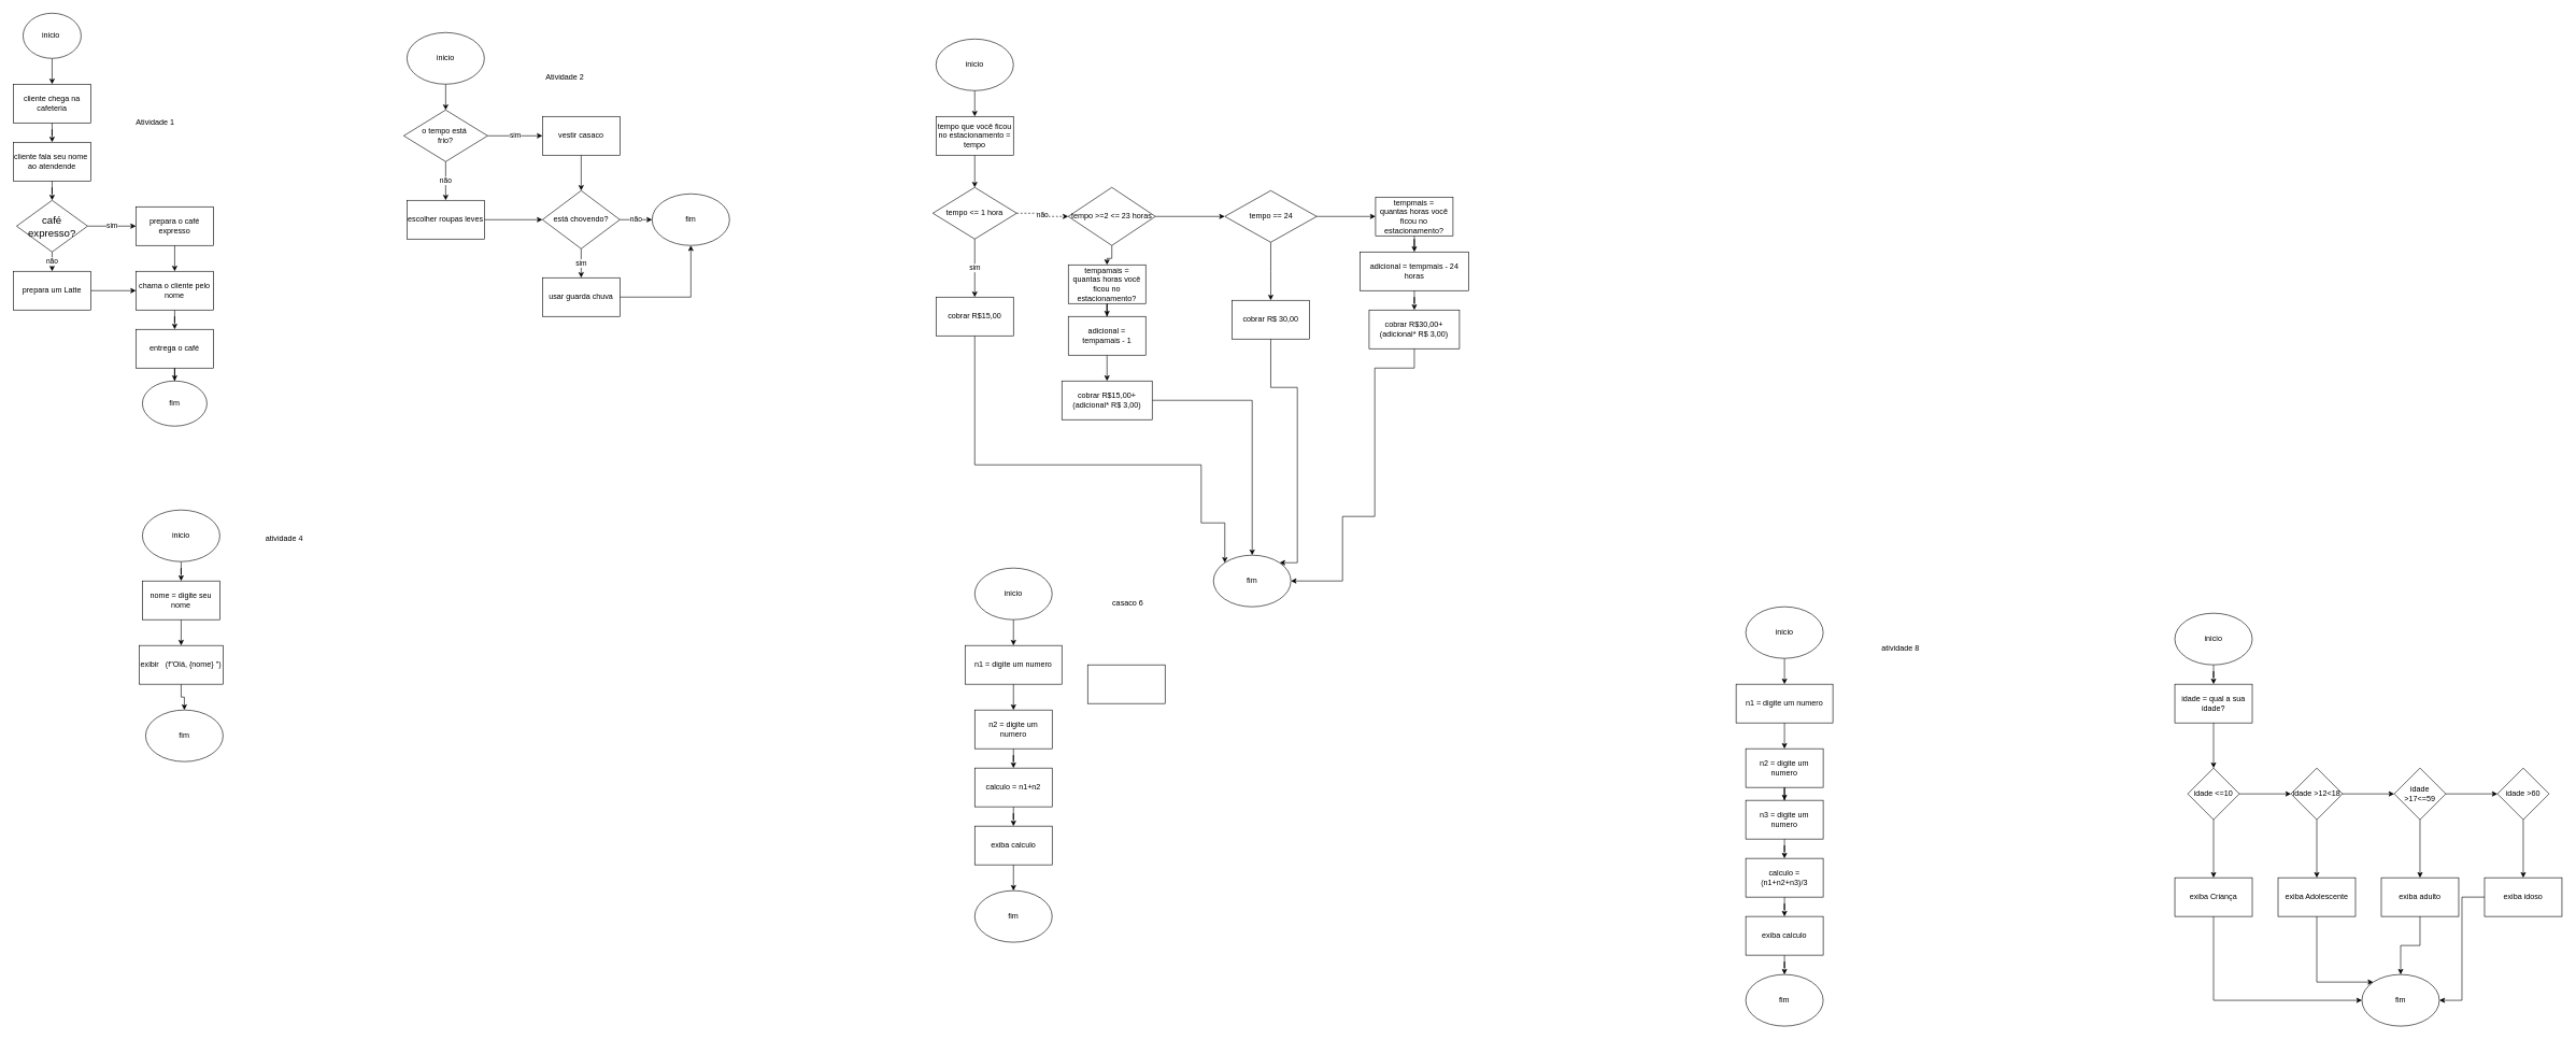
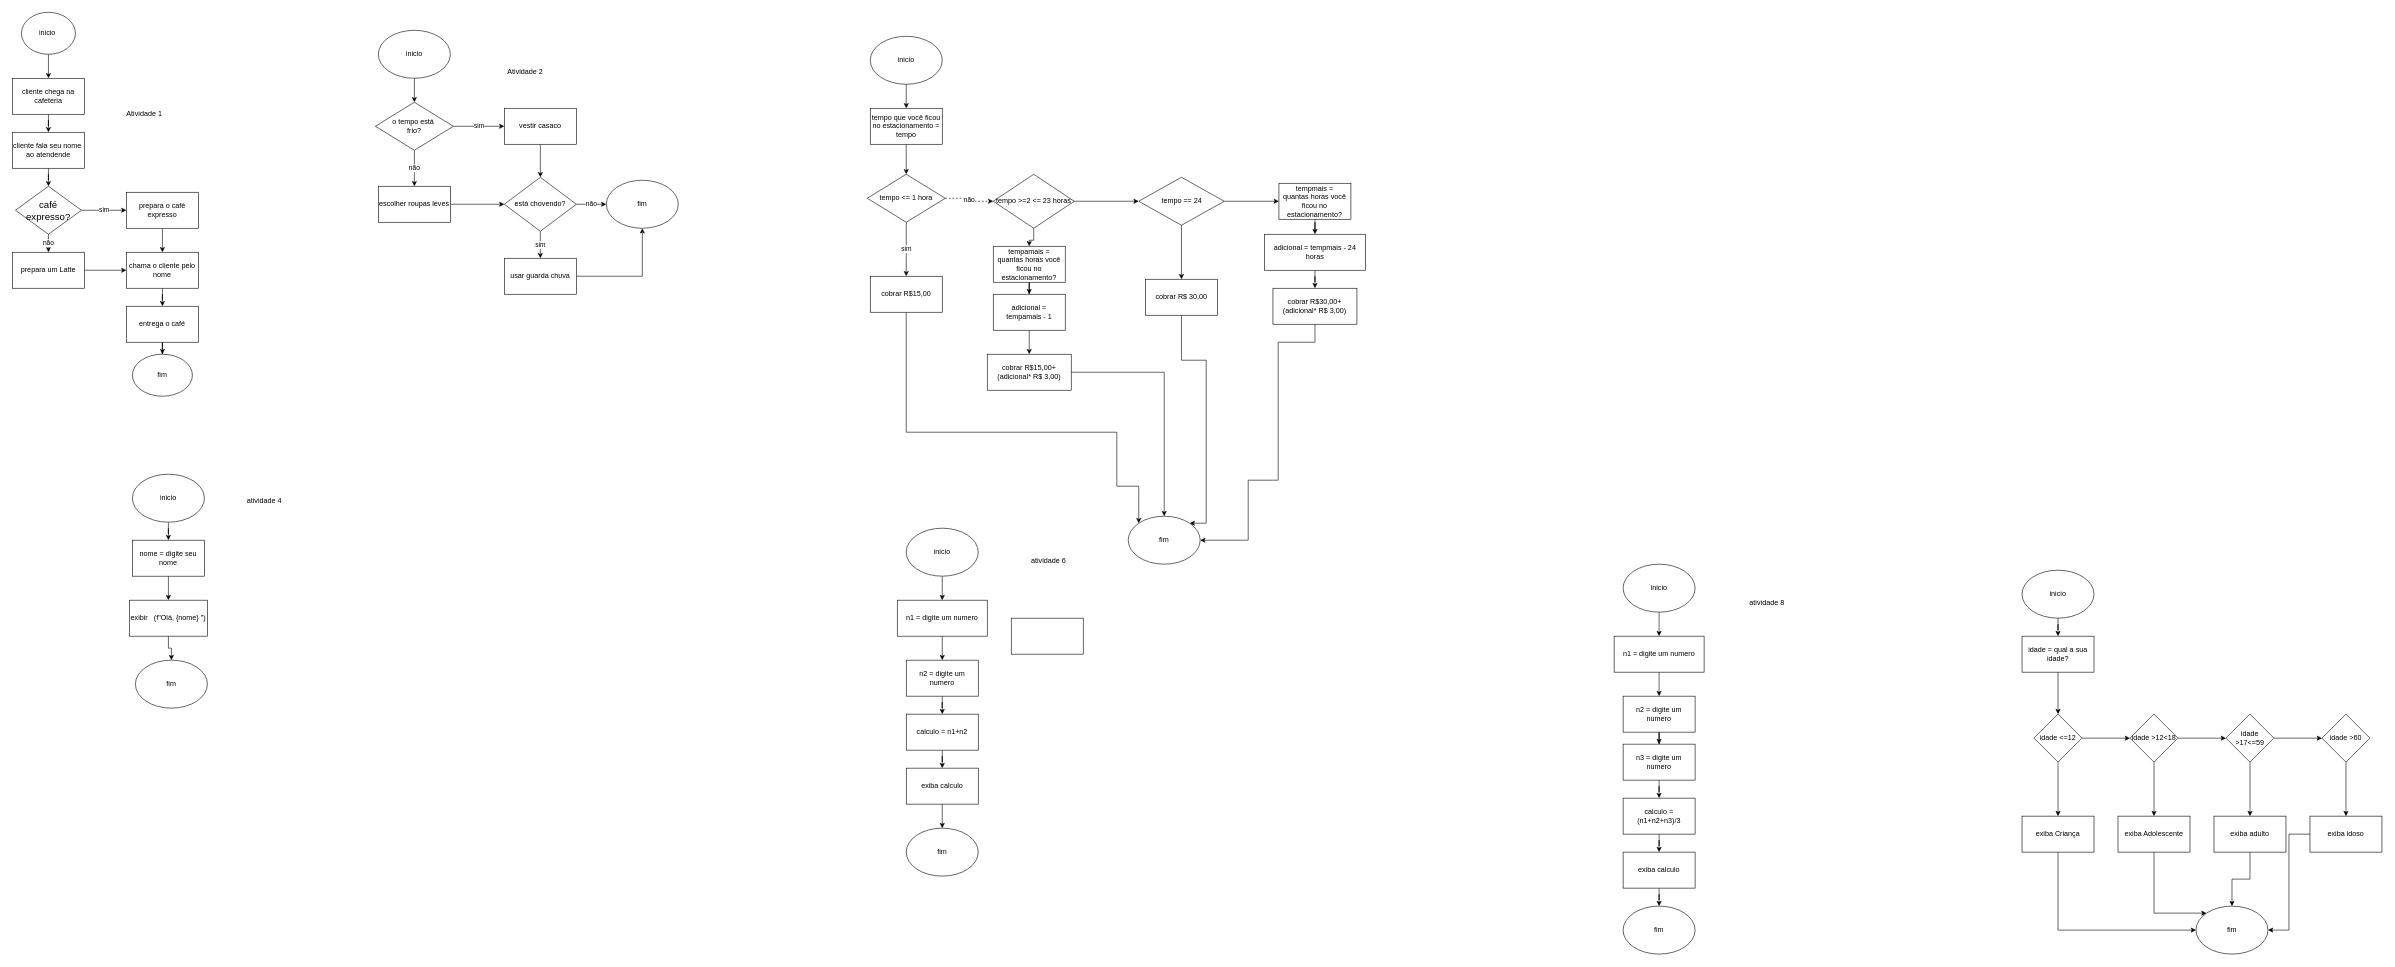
- <mxCell id="86" value="casaco 6" style="text;html=1;align=center;verticalAlign=middle;whiteSpace=wrap;rounded=0;" vertex="1" parent="1"><mxGeometry x="1685" y="920" width="125" height="30" as="geometry" /></mxCell>
+ <mxCell id="86" value="atividade 6" style="text;html=1;align=center;verticalAlign=middle;whiteSpace=wrap;rounded=0;" vertex="1" parent="1"><mxGeometry x="1685" y="920" width="125" height="30" as="geometry" /></mxCell>
- <mxCell id="108" value="idade &amp;lt;=10" style="rhombus;whiteSpace=wrap;html=1;" vertex="1" parent="1"><mxGeometry x="3390" y="1190" width="80" height="80" as="geometry" /></mxCell>
+ <mxCell id="108" value="idade &amp;lt;=12" style="rhombus;whiteSpace=wrap;html=1;" vertex="1" parent="1"><mxGeometry x="3390" y="1190" width="80" height="80" as="geometry" /></mxCell>
